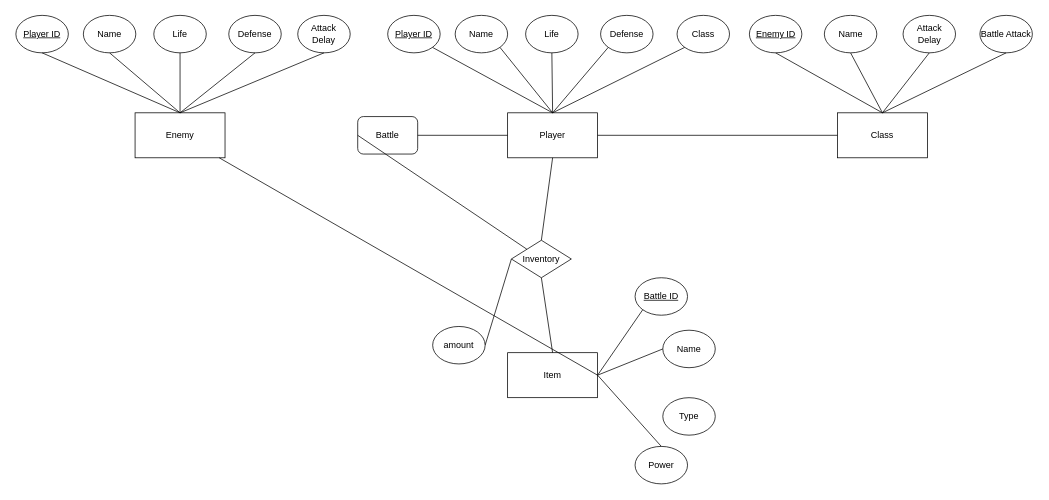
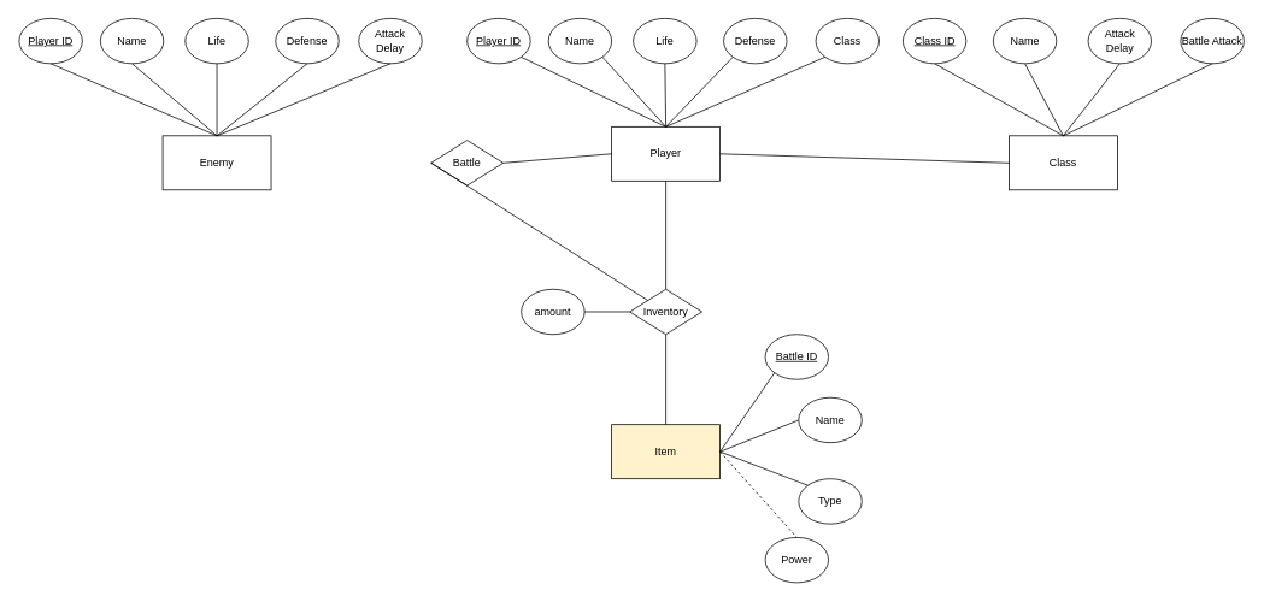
- <mxCell id="24" value="Enemy ID" style="ellipse;whiteSpace=wrap;html=1;fontStyle=4" parent="1" vertex="1"><mxGeometry x="998.5" y="20" width="70" height="50" as="geometry" /></mxCell>
+ <mxCell id="24" value="Class ID" style="ellipse;whiteSpace=wrap;html=1;fontStyle=4" parent="1" vertex="1"><mxGeometry x="998.5" y="20" width="70" height="50" as="geometry" /></mxCell>
- <mxCell id="3" value="Battle" style="whiteSpace=wrap;html=1;rounded=1;" parent="1" vertex="1"><mxGeometry x="476" y="155" width="80" height="50" as="geometry" /></mxCell>
+ <mxCell id="3" value="Battle" style="rhombus;whiteSpace=wrap;html=1;" parent="1" vertex="1"><mxGeometry x="476" y="155" width="80" height="50" as="geometry" /></mxCell>
- <mxCell id="2" value="Player" style="rounded=0;whiteSpace=wrap;html=1;" parent="1" vertex="1"><mxGeometry x="676" y="150" width="120" height="60" as="geometry" /></mxCell>
+ <mxCell id="2" value="Player" style="rounded=0;whiteSpace=wrap;html=1;" parent="1" vertex="1"><mxGeometry x="676" y="140" width="120" height="60" as="geometry" /></mxCell>
- <mxCell id="6" value="Inventory" style="rhombus;whiteSpace=wrap;html=1;" parent="1" vertex="1"><mxGeometry x="681" y="320" width="80" height="50" as="geometry" /></mxCell>
+ <mxCell id="6" value="Inventory" style="rhombus;whiteSpace=wrap;html=1;" parent="1" vertex="1"><mxGeometry x="696" y="320" width="80" height="50" as="geometry" /></mxCell>
- <mxCell id="37" value="" style="endArrow=none;html=1;rounded=0;exitX=1;exitY=0.5;exitDx=0;exitDy=0;" parent="1" source="5" target="4" edge="1"><mxGeometry width="50" height="50" relative="1" as="geometry"><mxPoint x="806" y="510" as="sourcePoint" /><mxPoint x="893" y="505" as="targetPoint" /></mxGeometry></mxCell>
+ <mxCell id="37" value="" style="endArrow=none;html=1;rounded=0;entryX=0;entryY=0;entryDx=0;entryDy=0;exitX=1;exitY=0.5;exitDx=0;exitDy=0;" parent="1" source="5" target="33" edge="1"><mxGeometry width="50" height="50" relative="1" as="geometry"><mxPoint x="806" y="510" as="sourcePoint" /><mxPoint x="893" y="505" as="targetPoint" /></mxGeometry></mxCell>
- <mxCell id="50" value="&lt;div&gt;amount&lt;/div&gt;" style="ellipse;whiteSpace=wrap;html=1;" vertex="1" parent="1"><mxGeometry x="576" y="435" width="70" height="50" as="geometry" /></mxCell>
+ <mxCell id="50" value="&lt;div&gt;amount&lt;/div&gt;" style="ellipse;whiteSpace=wrap;html=1;" vertex="1" parent="1"><mxGeometry x="576" y="320" width="70" height="50" as="geometry" /></mxCell>
- <mxCell id="5" value="Item" style="rounded=0;whiteSpace=wrap;html=1;" parent="1" vertex="1"><mxGeometry x="676" y="470" width="120" height="60" as="geometry" /></mxCell>
+ <mxCell id="5" value="Item" style="rounded=0;whiteSpace=wrap;html=1;fillColor=#fff2cc;" parent="1" vertex="1"><mxGeometry x="676" y="470" width="120" height="60" as="geometry" /></mxCell>
- <mxCell id="38" value="" style="endArrow=none;html=1;rounded=0;entryX=0.5;entryY=0;entryDx=0;entryDy=0;exitX=1;exitY=0.5;exitDx=0;exitDy=0;" parent="1" source="5" target="34" edge="1"><mxGeometry width="50" height="50" relative="1" as="geometry"><mxPoint x="806" y="510" as="sourcePoint" /><mxPoint x="903" y="577" as="targetPoint" /></mxGeometry></mxCell>
+ <mxCell id="38" value="" style="endArrow=none;html=1;rounded=0;entryX=0.5;entryY=0;entryDx=0;entryDy=0;exitX=1;exitY=0.5;exitDx=0;exitDy=0;dashed=1;" parent="1" source="5" target="34" edge="1"><mxGeometry width="50" height="50" relative="1" as="geometry"><mxPoint x="806" y="510" as="sourcePoint" /><mxPoint x="903" y="577" as="targetPoint" /></mxGeometry></mxCell>
